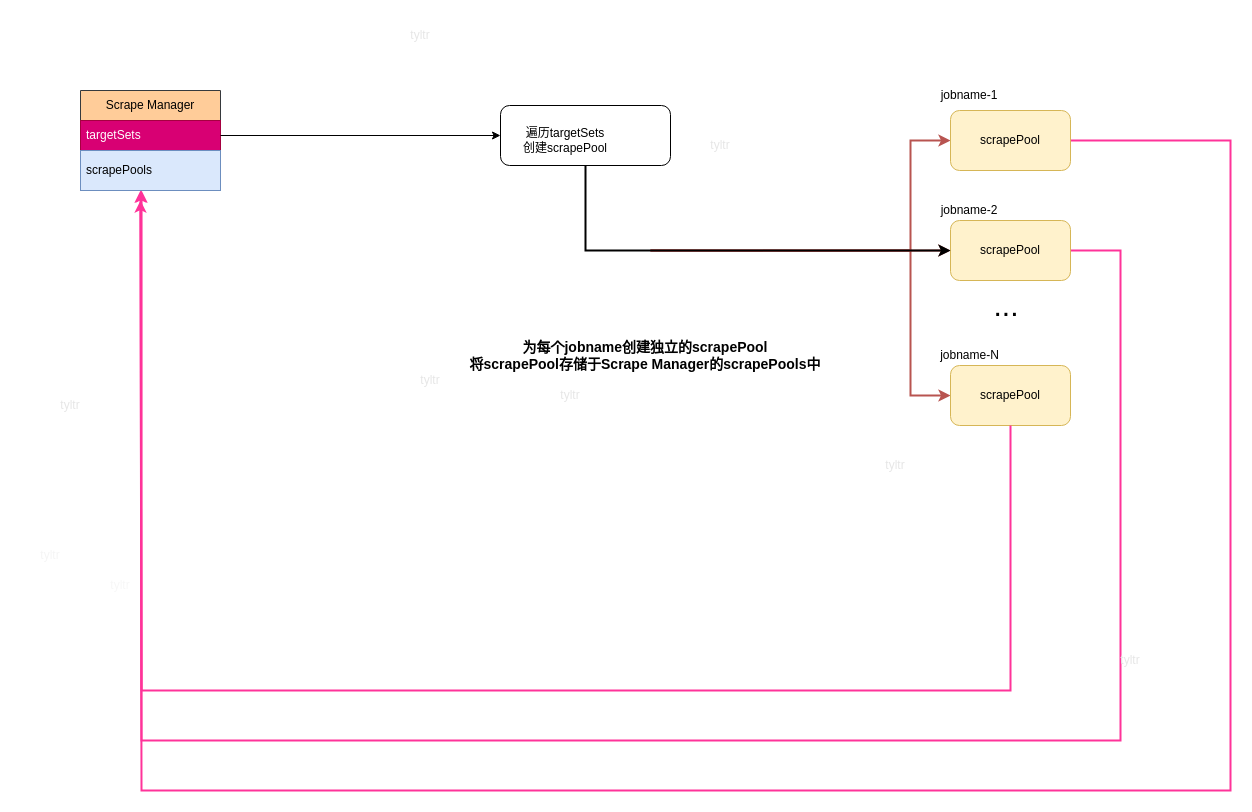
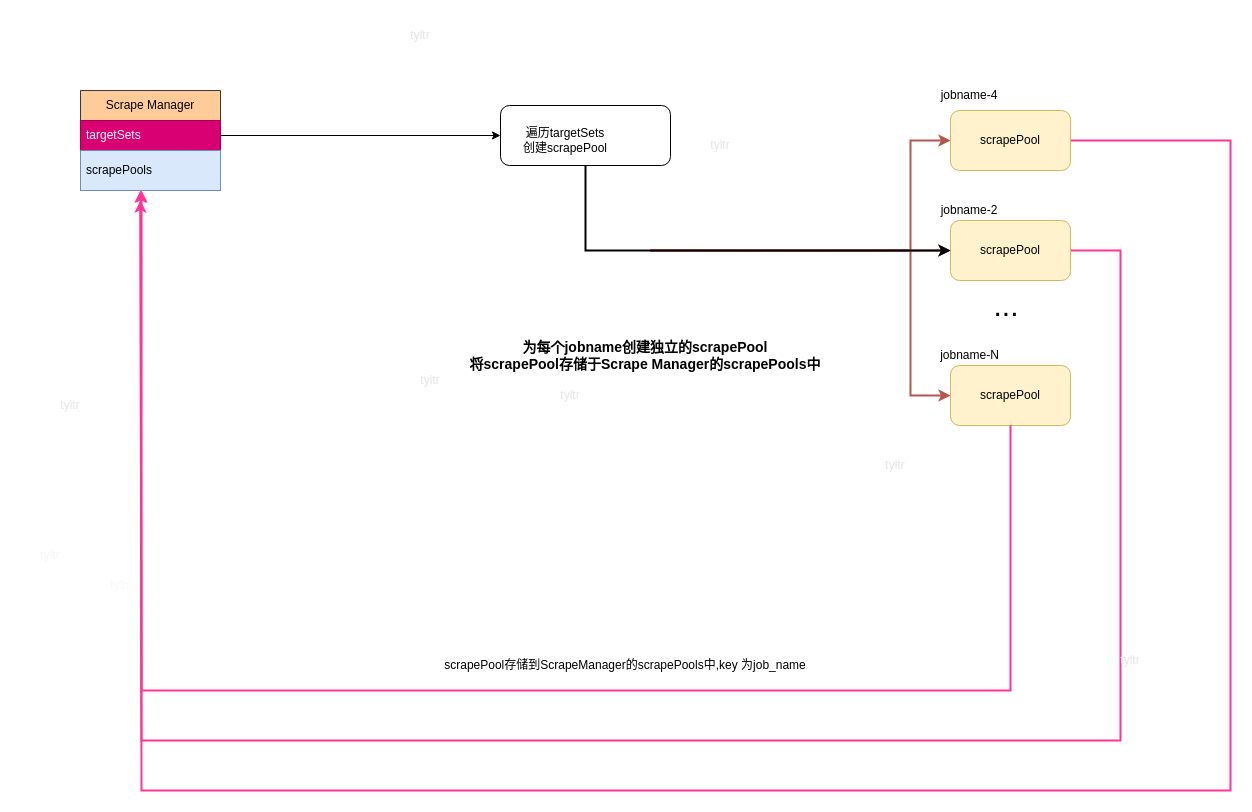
- <mxCell id="12" value="jobname-1" style="text;html=1;align=center;verticalAlign=middle;whiteSpace=wrap;rounded=0;" parent="1" vertex="1"><mxGeometry x="939" y="80" width="60" height="30" as="geometry" /></mxCell>
+ <mxCell id="12" value="jobname-4" style="text;html=1;align=center;verticalAlign=middle;whiteSpace=wrap;rounded=0;" parent="1" vertex="1"><mxGeometry x="939" y="80" width="60" height="30" as="geometry" /></mxCell>
+ <mxCell id="18" value="scrapePool存储到&lt;span style=&quot;background-color: initial;&quot;&gt;Scrape&lt;/span&gt;&lt;span style=&quot;white-space-collapse: preserve;&quot;&gt;Manager的&lt;/span&gt;&lt;span style=&quot;white-space-collapse: preserve; text-align: left;&quot;&gt;scrapePools中,&lt;/span&gt;&lt;span style=&quot;text-align: left; white-space-collapse: preserve; background-color: initial;&quot;&gt;key 为job_name&lt;/span&gt;" style="text;html=1;align=center;verticalAlign=middle;whiteSpace=wrap;rounded=0;" parent="1" vertex="1"><mxGeometry x="420" y="650" width="410" height="30" as="geometry" /></mxCell>
